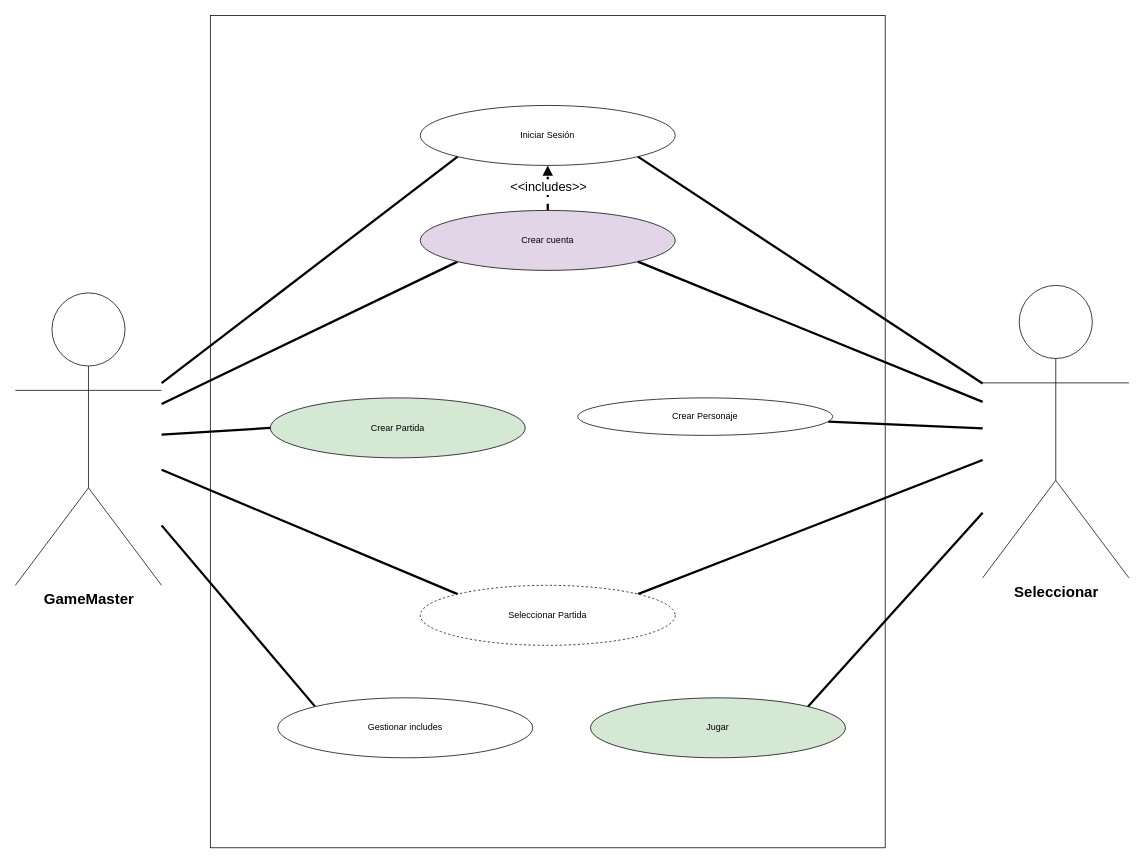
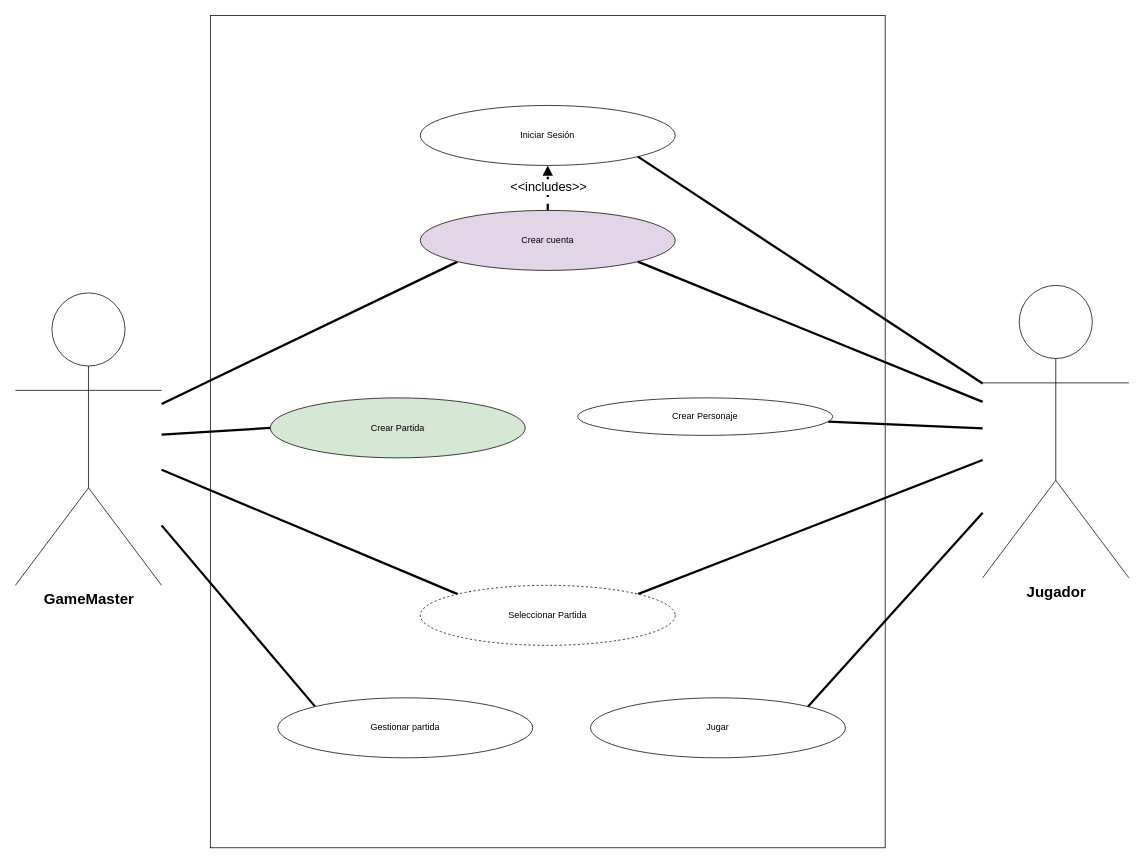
- <mxCell id="17" style="edgeStyle=none;html=1;exitX=0;exitY=1;exitDx=0;exitDy=0;strokeWidth=3;endArrow=none;endFill=0;" edge="1" parent="1" source="5" target="4"><mxGeometry relative="1" as="geometry" /></mxCell>
- <mxCell id="22" value="&lt;font style=&quot;font-size: 20px;&quot;&gt;&lt;b&gt;Seleccionar&lt;/b&gt;&lt;/font&gt;" style="shape=umlActor;verticalLabelPosition=bottom;verticalAlign=top;html=1;outlineConnect=0;aspect=fixed;" vertex="1" parent="1"><mxGeometry x="1310" y="380" width="195" height="390" as="geometry" /></mxCell>
+ <mxCell id="22" value="&lt;font style=&quot;font-size: 20px;&quot;&gt;&lt;b&gt;Jugador&lt;/b&gt;&lt;/font&gt;" style="shape=umlActor;verticalLabelPosition=bottom;verticalAlign=top;html=1;outlineConnect=0;aspect=fixed;" vertex="1" parent="1"><mxGeometry x="1310" y="380" width="195" height="390" as="geometry" /></mxCell>
- <mxCell id="23" value="Gestionar includes" style="ellipse;whiteSpace=wrap;html=1;" vertex="1" parent="1"><mxGeometry x="370" y="930" width="340" height="80" as="geometry" /></mxCell>
+ <mxCell id="23" value="Gestionar partida" style="ellipse;whiteSpace=wrap;html=1;" vertex="1" parent="1"><mxGeometry x="370" y="930" width="340" height="80" as="geometry" /></mxCell>
- <mxCell id="18" value="Jugar" style="ellipse;whiteSpace=wrap;html=1;fillColor=#d5e8d4;" vertex="1" parent="1"><mxGeometry x="787" y="930" width="340" height="80" as="geometry" /></mxCell>
+ <mxCell id="18" value="Jugar" style="ellipse;whiteSpace=wrap;html=1;" vertex="1" parent="1"><mxGeometry x="787" y="930" width="340" height="80" as="geometry" /></mxCell>
